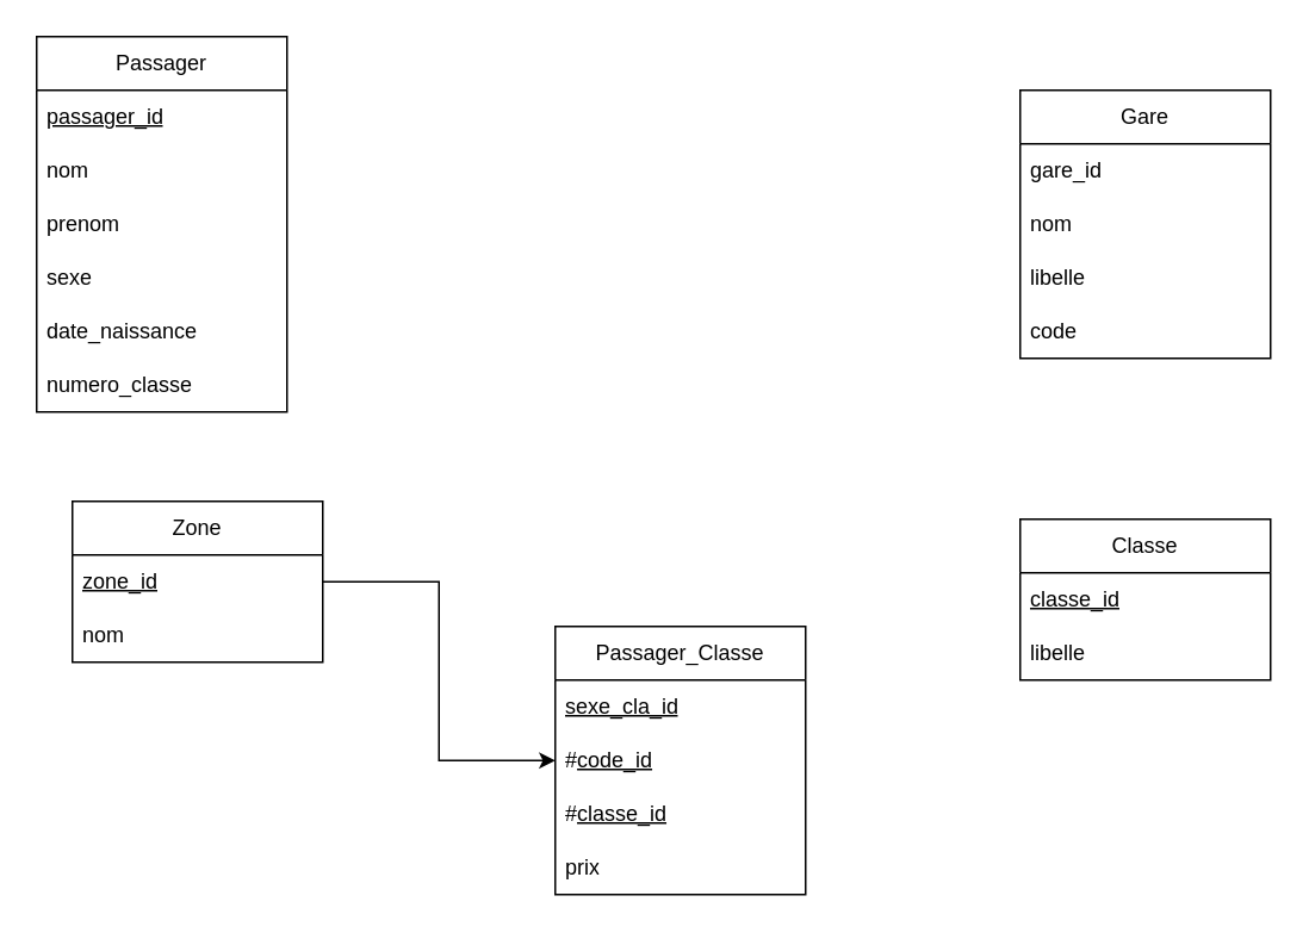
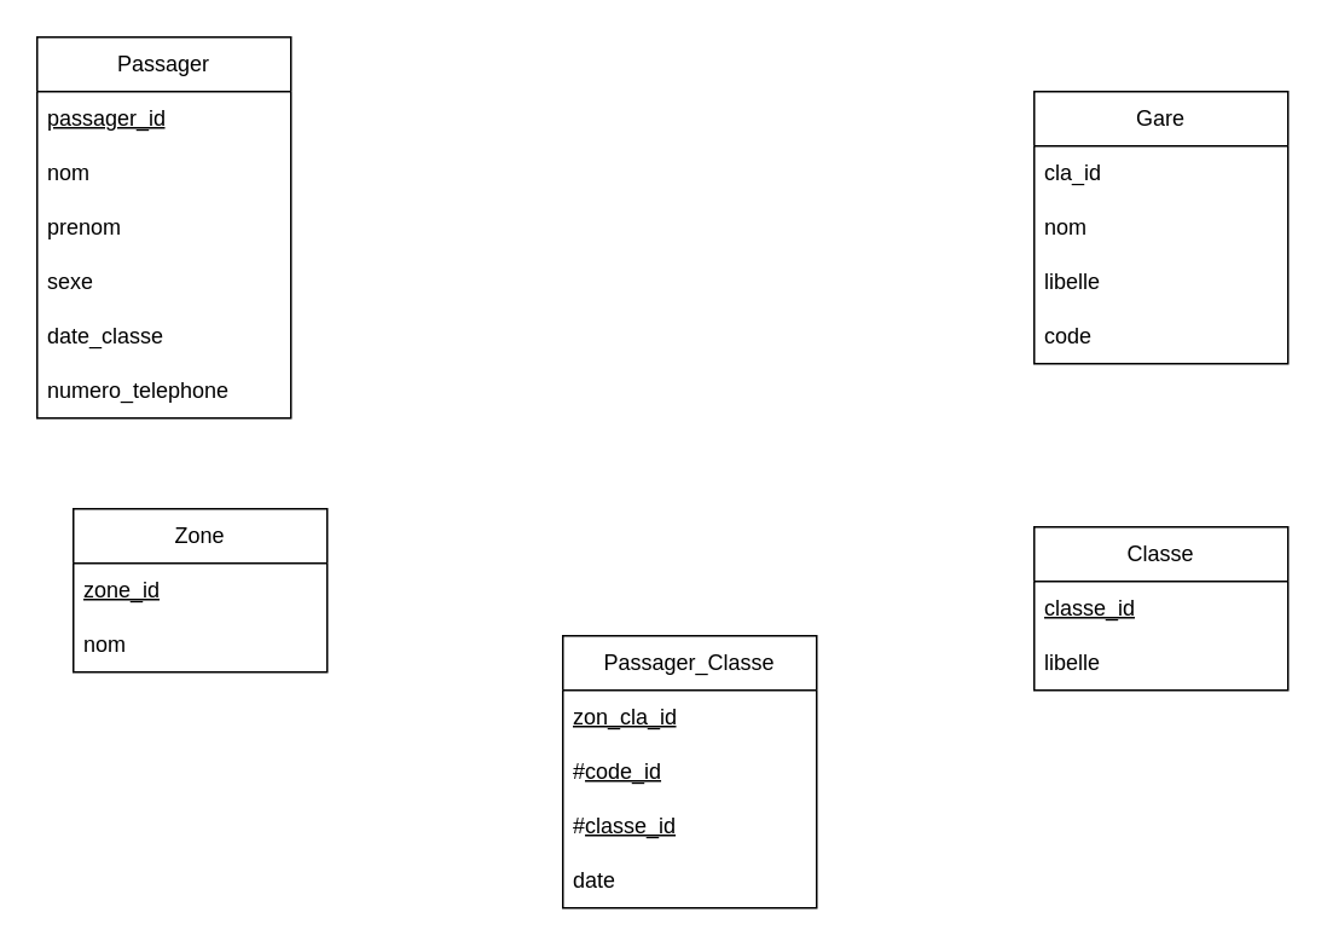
- <mxCell id="3" value="gare_id" style="text;strokeColor=none;fillColor=none;align=left;verticalAlign=middle;spacingLeft=4;spacingRight=4;overflow=hidden;points=[[0,0.5],[1,0.5]];portConstraint=eastwest;rotatable=0;whiteSpace=wrap;html=1;" vertex="1" parent="2"><mxGeometry y="30" width="140" height="30" as="geometry" /></mxCell>
+ <mxCell id="3" value="cla_id" style="text;strokeColor=none;fillColor=none;align=left;verticalAlign=middle;spacingLeft=4;spacingRight=4;overflow=hidden;points=[[0,0.5],[1,0.5]];portConstraint=eastwest;rotatable=0;whiteSpace=wrap;html=1;" vertex="1" parent="2"><mxGeometry y="30" width="140" height="30" as="geometry" /></mxCell>
- <mxCell id="12" value="date_naissance" style="text;strokeColor=none;fillColor=none;align=left;verticalAlign=middle;spacingLeft=4;spacingRight=4;overflow=hidden;points=[[0,0.5],[1,0.5]];portConstraint=eastwest;rotatable=0;whiteSpace=wrap;html=1;" vertex="1" parent="7"><mxGeometry y="150" width="140" height="30" as="geometry" /></mxCell>
+ <mxCell id="12" value="date_classe" style="text;strokeColor=none;fillColor=none;align=left;verticalAlign=middle;spacingLeft=4;spacingRight=4;overflow=hidden;points=[[0,0.5],[1,0.5]];portConstraint=eastwest;rotatable=0;whiteSpace=wrap;html=1;" vertex="1" parent="7"><mxGeometry y="150" width="140" height="30" as="geometry" /></mxCell>
- <mxCell id="13" value="numero_classe" style="text;strokeColor=none;fillColor=none;align=left;verticalAlign=middle;spacingLeft=4;spacingRight=4;overflow=hidden;points=[[0,0.5],[1,0.5]];portConstraint=eastwest;rotatable=0;whiteSpace=wrap;html=1;" vertex="1" parent="7"><mxGeometry y="180" width="140" height="30" as="geometry" /></mxCell>
+ <mxCell id="13" value="numero_telephone" style="text;strokeColor=none;fillColor=none;align=left;verticalAlign=middle;spacingLeft=4;spacingRight=4;overflow=hidden;points=[[0,0.5],[1,0.5]];portConstraint=eastwest;rotatable=0;whiteSpace=wrap;html=1;" vertex="1" parent="7"><mxGeometry y="180" width="140" height="30" as="geometry" /></mxCell>
- <mxCell id="25" style="edgeStyle=orthogonalEdgeStyle;rounded=0;orthogonalLoop=1;jettySize=auto;html=1;exitX=1;exitY=0.5;exitDx=0;exitDy=0;entryX=0;entryY=0.5;entryDx=0;entryDy=0;" edge="1" parent="1" source="15" target="22"><mxGeometry relative="1" as="geometry" /></mxCell>
- <mxCell id="21" value="&lt;u&gt;sexe_cla_id&lt;/u&gt;" style="text;strokeColor=none;fillColor=none;align=left;verticalAlign=middle;spacingLeft=4;spacingRight=4;overflow=hidden;points=[[0,0.5],[1,0.5]];portConstraint=eastwest;rotatable=0;whiteSpace=wrap;html=1;" vertex="1" parent="20"><mxGeometry y="30" width="140" height="30" as="geometry" /></mxCell>
+ <mxCell id="21" value="&lt;u&gt;zon_cla_id&lt;/u&gt;" style="text;strokeColor=none;fillColor=none;align=left;verticalAlign=middle;spacingLeft=4;spacingRight=4;overflow=hidden;points=[[0,0.5],[1,0.5]];portConstraint=eastwest;rotatable=0;whiteSpace=wrap;html=1;" vertex="1" parent="20"><mxGeometry y="30" width="140" height="30" as="geometry" /></mxCell>
- <mxCell id="24" value="prix" style="text;strokeColor=none;fillColor=none;align=left;verticalAlign=middle;spacingLeft=4;spacingRight=4;overflow=hidden;points=[[0,0.5],[1,0.5]];portConstraint=eastwest;rotatable=0;whiteSpace=wrap;html=1;" vertex="1" parent="20"><mxGeometry y="120" width="140" height="30" as="geometry" /></mxCell>
+ <mxCell id="24" value="date" style="text;strokeColor=none;fillColor=none;align=left;verticalAlign=middle;spacingLeft=4;spacingRight=4;overflow=hidden;points=[[0,0.5],[1,0.5]];portConstraint=eastwest;rotatable=0;whiteSpace=wrap;html=1;" vertex="1" parent="20"><mxGeometry y="120" width="140" height="30" as="geometry" /></mxCell>
